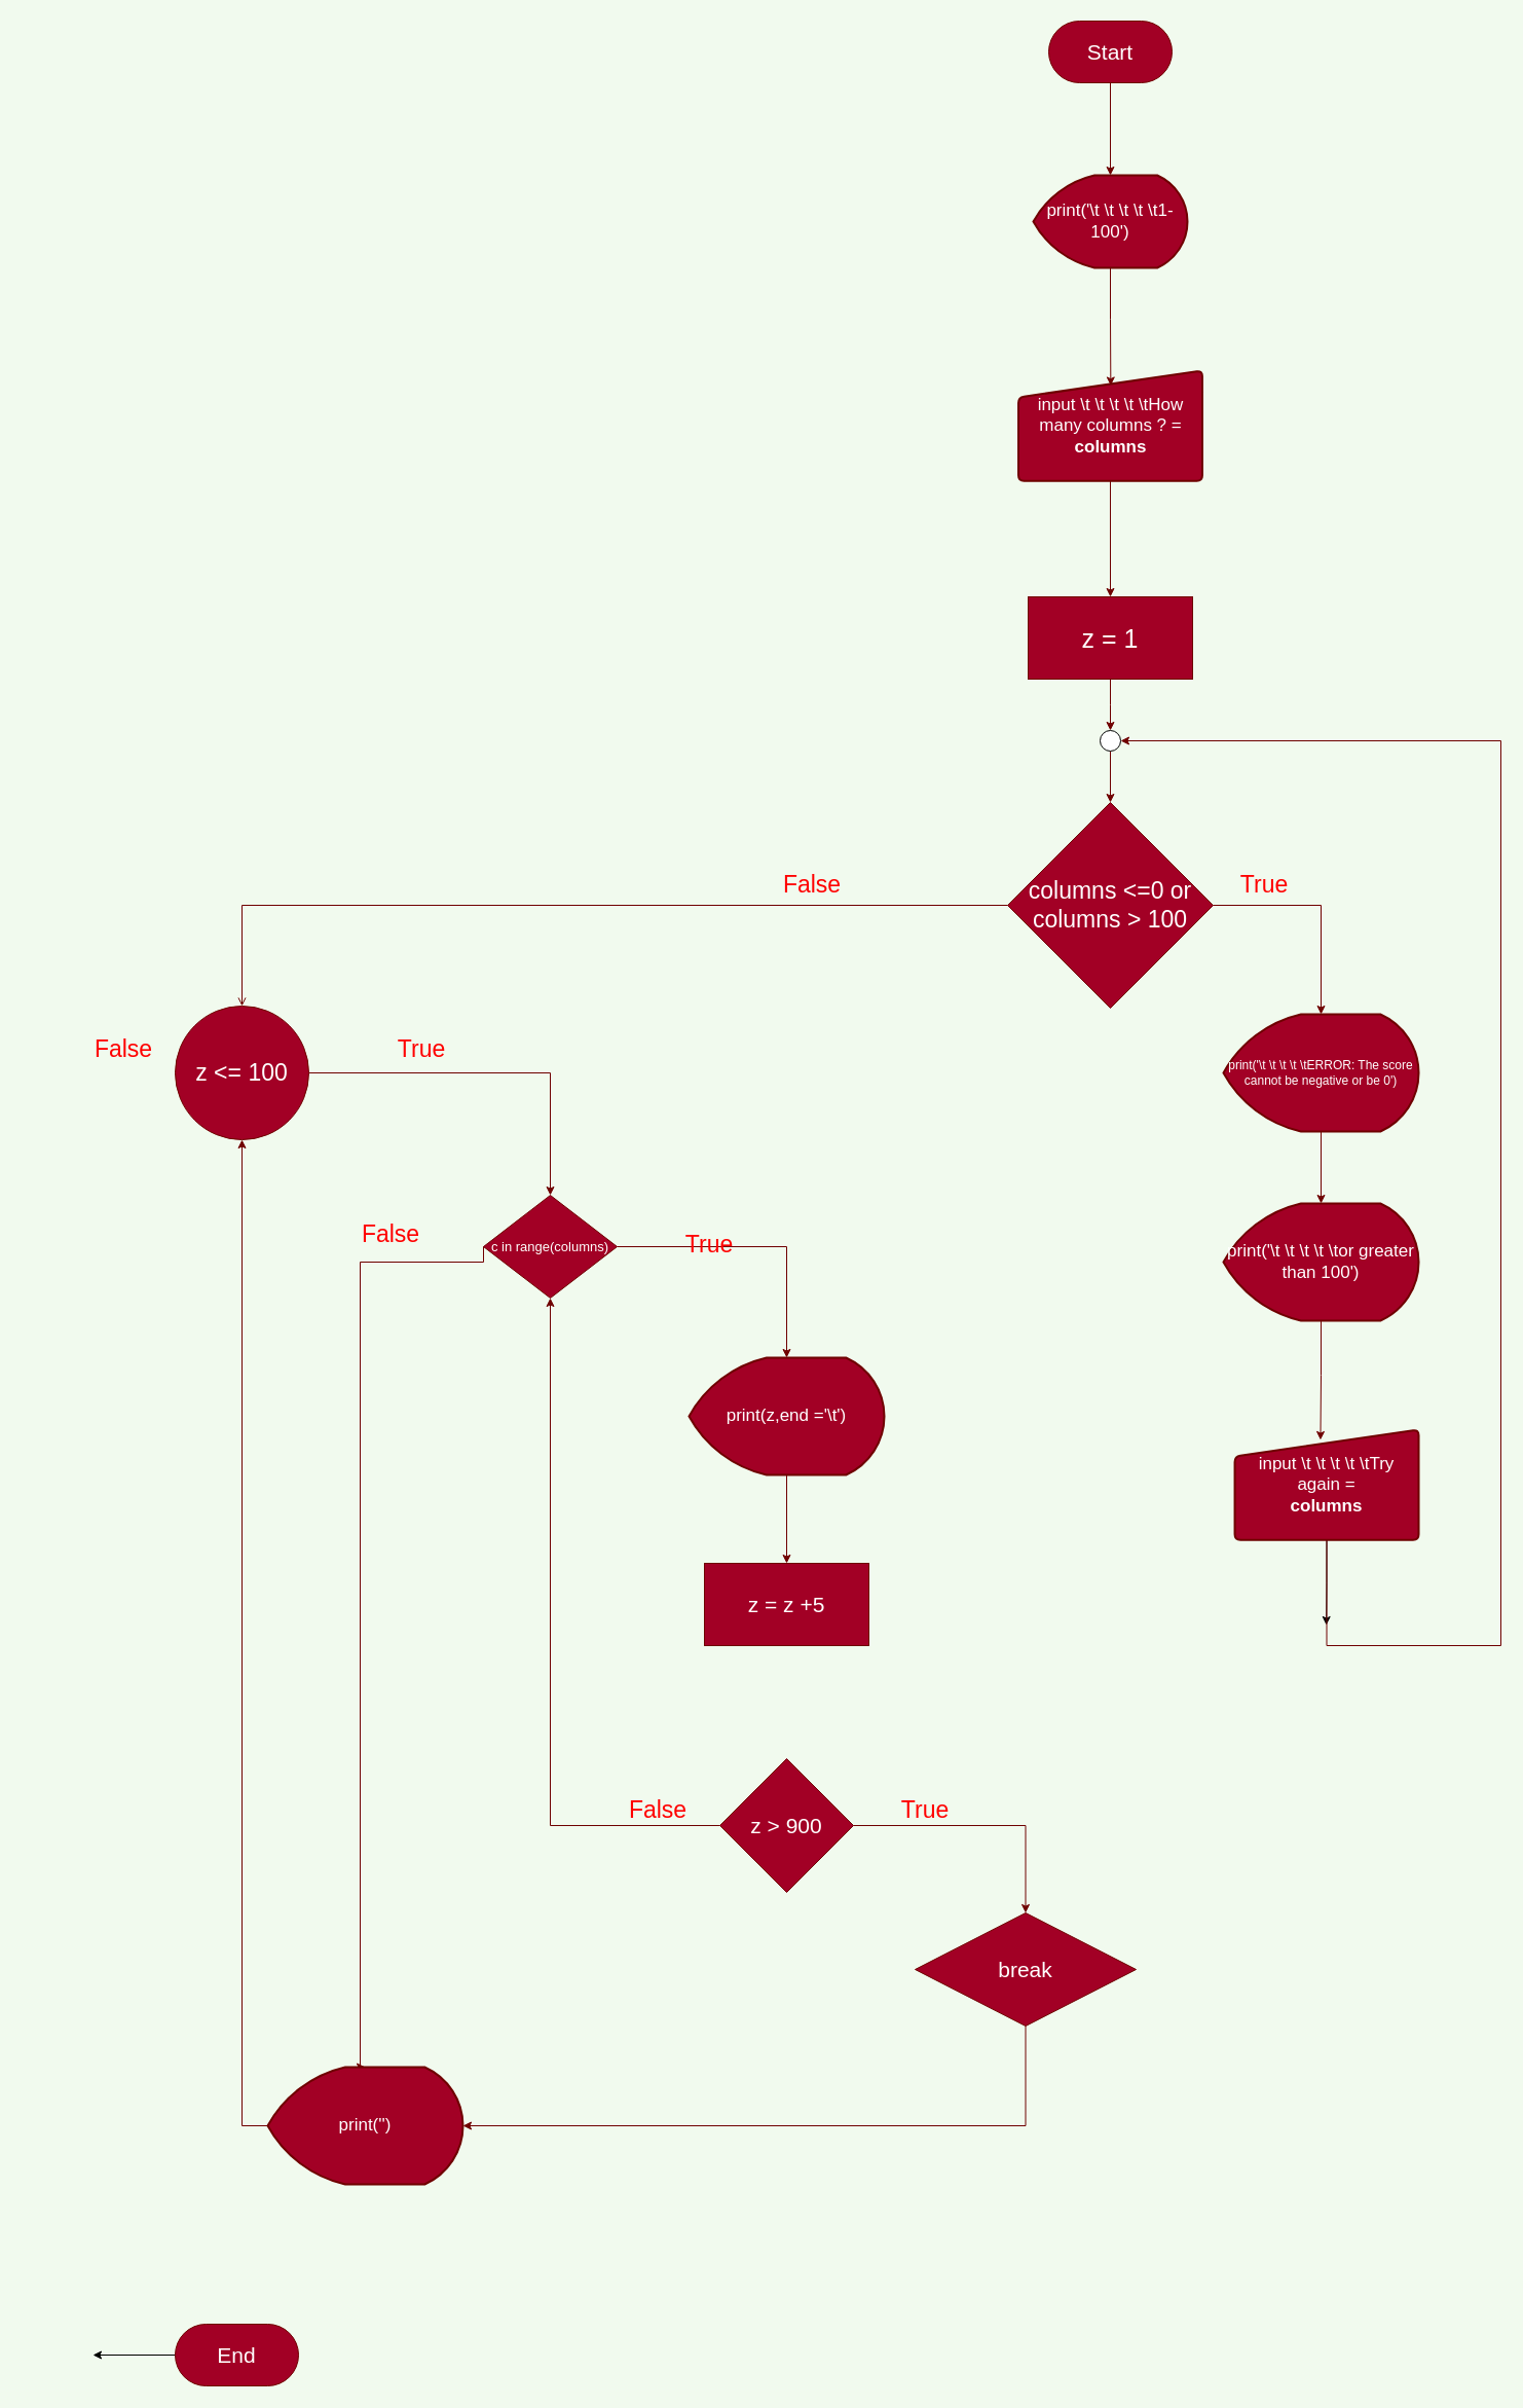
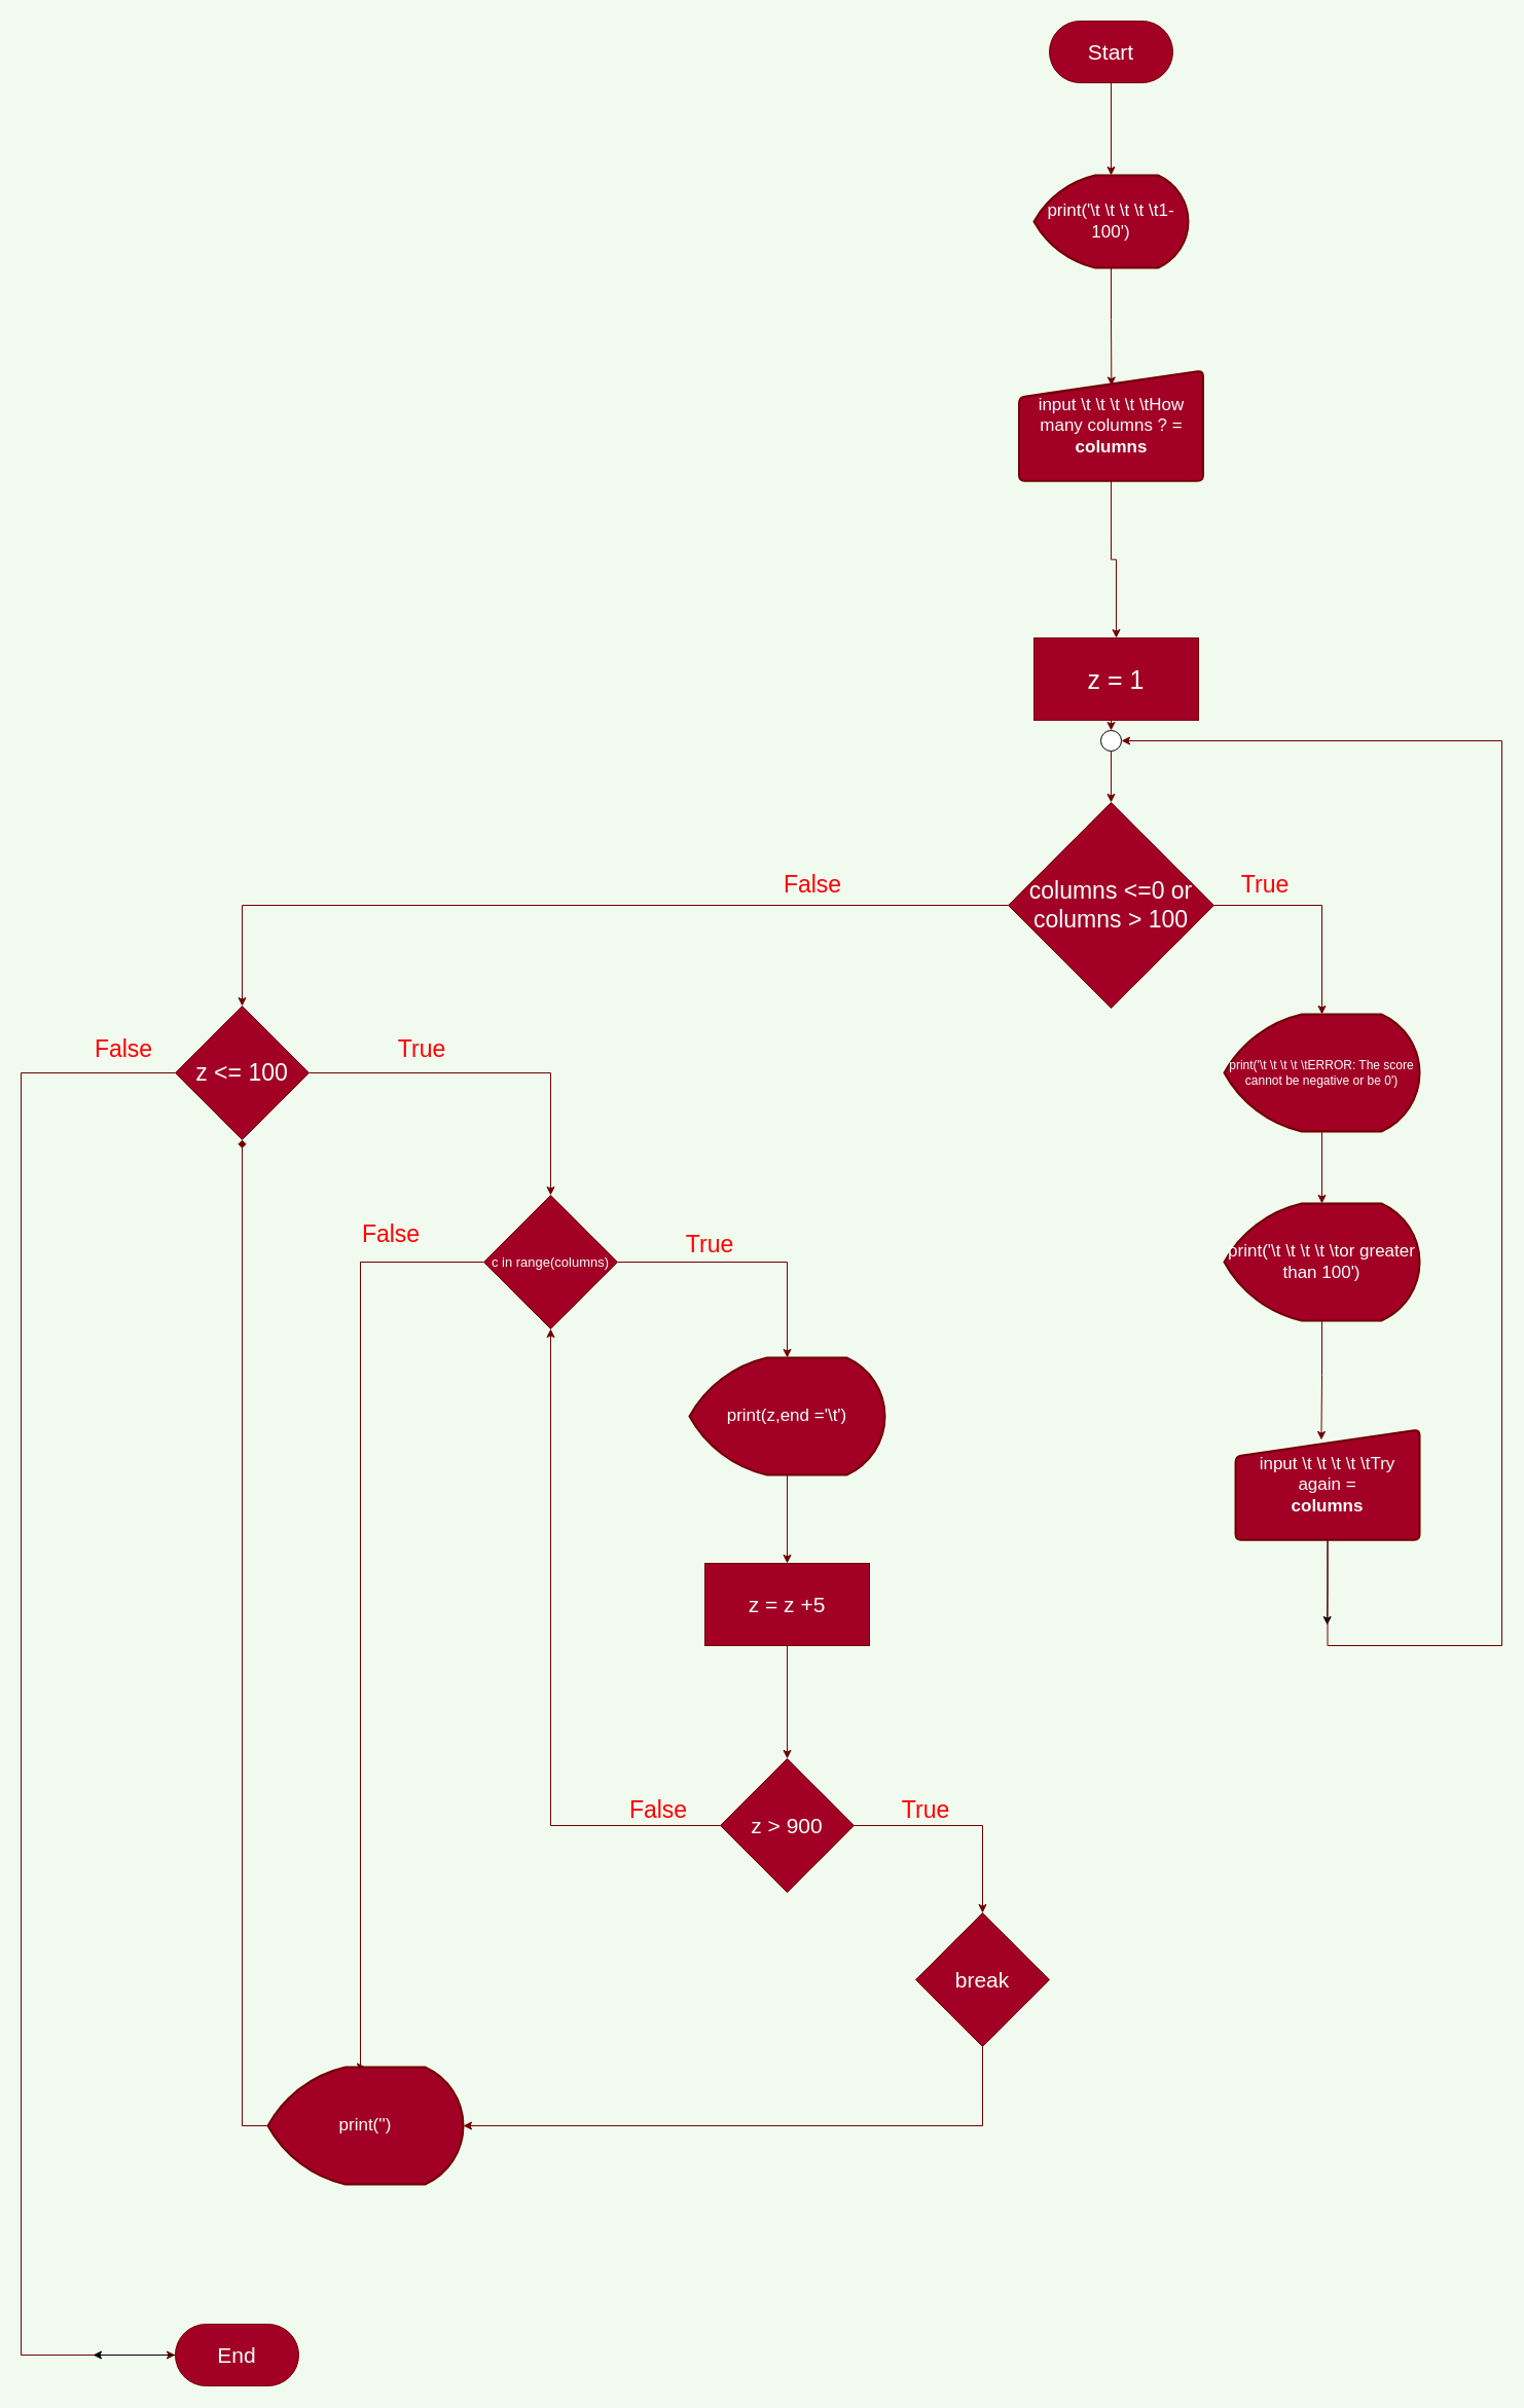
- <mxCell id="9" value="&lt;font style=&quot;font-size: 25px&quot;&gt;z = 1&lt;/font&gt;" style="rounded=0;whiteSpace=wrap;html=1;fillColor=#a20025;strokeColor=#6F0000;fontColor=#ffffff;" parent="1" vertex="1"><mxGeometry x="1000" y="580" width="160" height="80" as="geometry" /></mxCell>
+ <mxCell id="9" value="&lt;font style=&quot;font-size: 25px&quot;&gt;z = 1&lt;/font&gt;" style="rounded=0;whiteSpace=wrap;html=1;fillColor=#a20025;strokeColor=#6F0000;fontColor=#ffffff;" parent="1" vertex="1"><mxGeometry x="1005" y="620" width="160" height="80" as="geometry" /></mxCell>
- <mxCell id="11" style="edgeStyle=orthogonalEdgeStyle;rounded=0;orthogonalLoop=1;jettySize=auto;html=1;exitX=0;exitY=0.5;exitDx=0;exitDy=0;fillColor=#a20025;strokeColor=#6F0000;entryX=0.5;entryY=0;entryDx=0;entryDy=0;endArrow=open;" parent="1" source="12" target="26" edge="1"><mxGeometry relative="1" as="geometry"><mxPoint x="700" y="1010" as="targetPoint" /></mxGeometry></mxCell>
+ <mxCell id="11" style="edgeStyle=orthogonalEdgeStyle;rounded=0;orthogonalLoop=1;jettySize=auto;html=1;exitX=0;exitY=0.5;exitDx=0;exitDy=0;fillColor=#a20025;strokeColor=#6F0000;entryX=0.5;entryY=0;entryDx=0;entryDy=0;" parent="1" source="12" target="26" edge="1"><mxGeometry relative="1" as="geometry"><mxPoint x="700" y="1010" as="targetPoint" /></mxGeometry></mxCell>
- <mxCell id="26" value="&lt;span style=&quot;font-size: 23px&quot;&gt;z &amp;lt;= 100&lt;/span&gt;" style="ellipse;whiteSpace=wrap;html=1;fillColor=#a20025;strokeColor=#6F0000;fontColor=#ffffff;" parent="1" vertex="1"><mxGeometry x="170" y="978" width="130" height="130" as="geometry" /></mxCell>
+ <mxCell id="26" value="&lt;span style=&quot;font-size: 23px&quot;&gt;z &amp;lt;= 100&lt;/span&gt;" style="rhombus;whiteSpace=wrap;html=1;fillColor=#a20025;strokeColor=#6F0000;fontColor=#ffffff;" parent="1" vertex="1"><mxGeometry x="170" y="978" width="130" height="130" as="geometry" /></mxCell>
- <mxCell id="46" style="edgeStyle=orthogonalEdgeStyle;rounded=0;orthogonalLoop=1;jettySize=auto;html=1;exitX=0;exitY=0.5;exitDx=0;exitDy=0;exitPerimeter=0;entryX=0.5;entryY=1;entryDx=0;entryDy=0;fillColor=#a20025;strokeColor=#6F0000;" edge="1" parent="1" source="47" target="26"><mxGeometry relative="1" as="geometry" /></mxCell>
+ <mxCell id="46" style="edgeStyle=orthogonalEdgeStyle;rounded=0;orthogonalLoop=1;jettySize=auto;html=1;exitX=0;exitY=0.5;exitDx=0;exitDy=0;exitPerimeter=0;entryX=0.5;entryY=1;entryDx=0;entryDy=0;fillColor=#a20025;strokeColor=#6F0000;endArrow=diamond;" edge="1" parent="1" source="47" target="26"><mxGeometry relative="1" as="geometry" /></mxCell>
- <mxCell id="29" value="&lt;font style=&quot;font-size: 13px&quot;&gt;c in range(columns)&lt;/font&gt;" style="rhombus;whiteSpace=wrap;html=1;fillColor=#a20025;strokeColor=#6F0000;fontColor=#ffffff;" parent="1" vertex="1"><mxGeometry x="470" y="1162" width="130" height="100" as="geometry" /></mxCell>
+ <mxCell id="29" value="&lt;font style=&quot;font-size: 13px&quot;&gt;c in range(columns)&lt;/font&gt;" style="rhombus;whiteSpace=wrap;html=1;fillColor=#a20025;strokeColor=#6F0000;fontColor=#ffffff;" parent="1" vertex="1"><mxGeometry x="470" y="1162" width="130" height="130" as="geometry" /></mxCell>
+ <mxCell id="25" style="edgeStyle=orthogonalEdgeStyle;rounded=0;orthogonalLoop=1;jettySize=auto;html=1;exitX=0;exitY=0.5;exitDx=0;exitDy=0;fillColor=#a20025;strokeColor=#6F0000;entryX=0;entryY=0.5;entryDx=0;entryDy=0;" edge="1" parent="1" source="26" target="44"><mxGeometry relative="1" as="geometry"><mxPoint x="50" y="2353.228" as="targetPoint" /><Array as="points"><mxPoint x="20" y="1043" /><mxPoint x="20" y="2290" /></Array></mxGeometry></mxCell>
+ <mxCell id="32" style="edgeStyle=orthogonalEdgeStyle;rounded=0;orthogonalLoop=1;jettySize=auto;html=1;exitX=0.5;exitY=1;exitDx=0;exitDy=0;entryX=0.5;entryY=0;entryDx=0;entryDy=0;fillColor=#a20025;strokeColor=#6F0000;" parent="1" source="33" target="36" edge="1"><mxGeometry relative="1" as="geometry" /></mxCell>
- <mxCell id="38" value="&lt;span style=&quot;font-size: 21px&quot;&gt;break&lt;/span&gt;" style="rhombus;whiteSpace=wrap;html=1;fillColor=#a20025;strokeColor=#6F0000;fontColor=#ffffff;" parent="1" vertex="1"><mxGeometry x="890" y="1860" width="215" height="110" as="geometry" /></mxCell>
+ <mxCell id="38" value="&lt;span style=&quot;font-size: 21px&quot;&gt;break&lt;/span&gt;" style="rhombus;whiteSpace=wrap;html=1;fillColor=#a20025;strokeColor=#6F0000;fontColor=#ffffff;" parent="1" vertex="1"><mxGeometry x="890" y="1860" width="130" height="130" as="geometry" /></mxCell>
